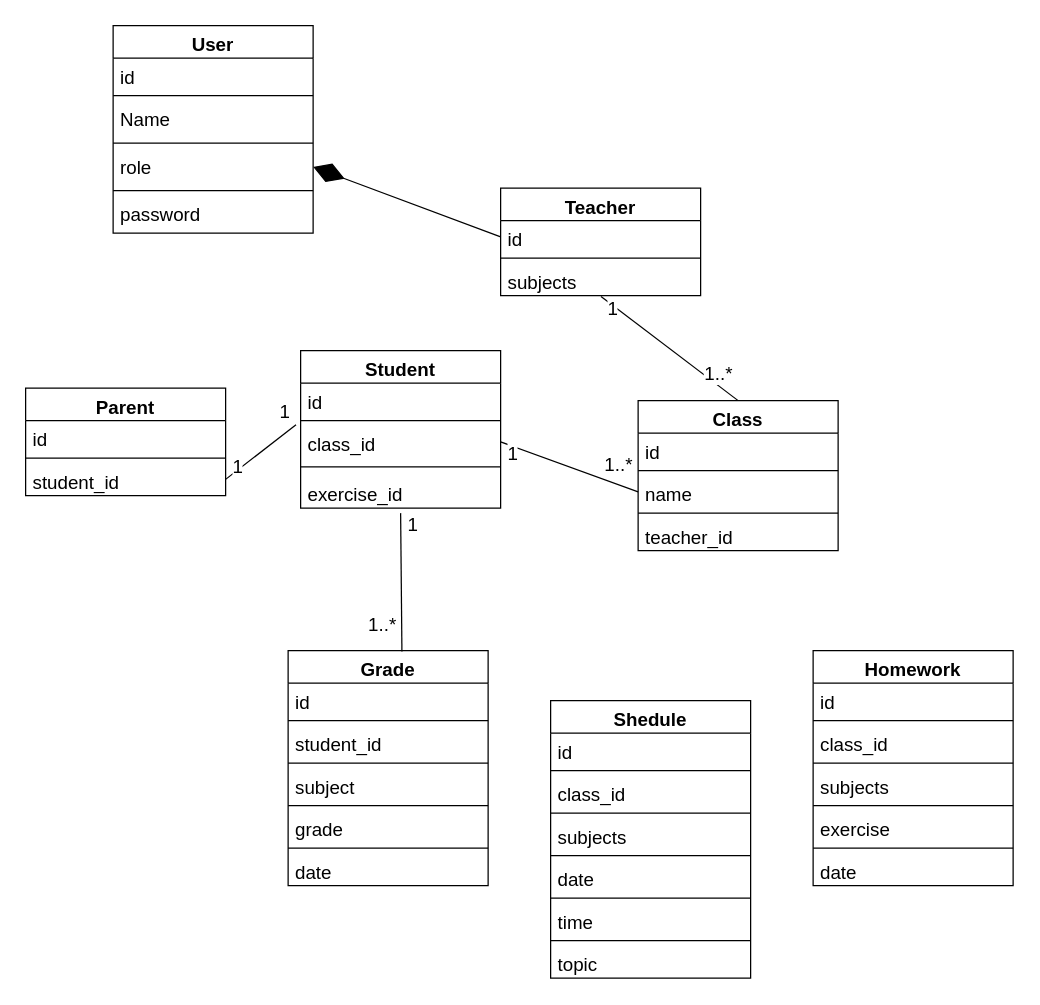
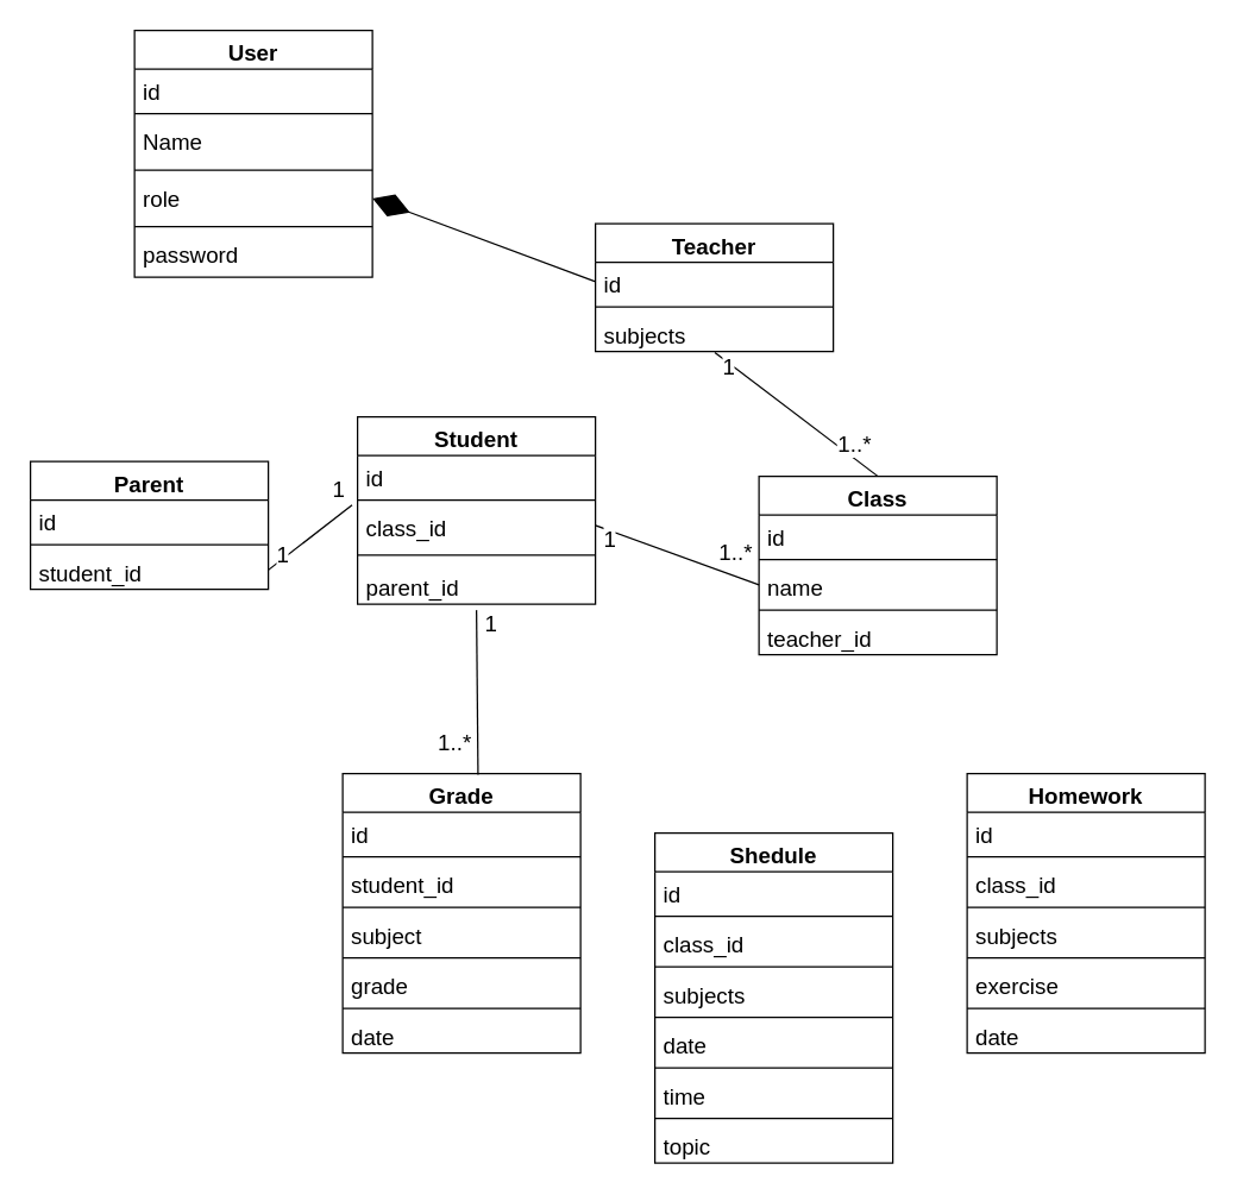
- <mxCell id="57" value="exercise_id" style="text;strokeColor=none;fillColor=none;align=left;verticalAlign=top;spacingLeft=4;spacingRight=4;overflow=hidden;rotatable=0;points=[[0,0.5],[1,0.5]];portConstraint=eastwest;whiteSpace=wrap;html=1;fontFamily=Helvetica;fontSize=15;fontColor=default;" vertex="1" parent="52"><mxGeometry y="100" width="160" height="26" as="geometry" /></mxCell>
+ <mxCell id="57" value="parent_id" style="text;strokeColor=none;fillColor=none;align=left;verticalAlign=top;spacingLeft=4;spacingRight=4;overflow=hidden;rotatable=0;points=[[0,0.5],[1,0.5]];portConstraint=eastwest;whiteSpace=wrap;html=1;fontFamily=Helvetica;fontSize=15;fontColor=default;" vertex="1" parent="52"><mxGeometry y="100" width="160" height="26" as="geometry" /></mxCell>
